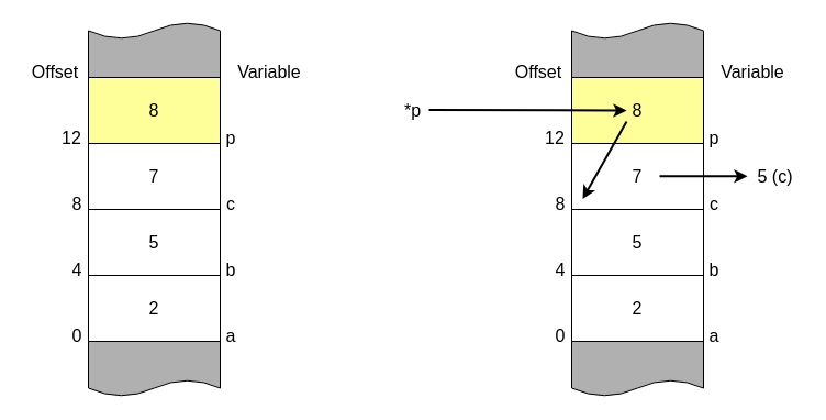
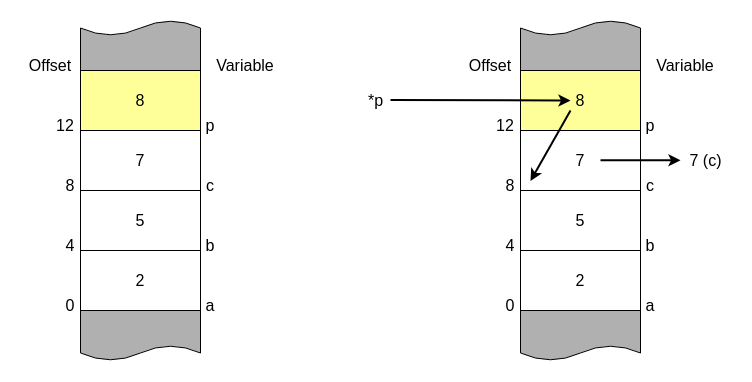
- <mxCell id="37" value="5 (c)" style="text;html=1;align=center;verticalAlign=middle;resizable=0;points=[];autosize=1;fontSize=16;" parent="1" vertex="1"><mxGeometry x="680" y="150" width="50" height="20" as="geometry" /></mxCell>
+ <mxCell id="37" value="7 (c)" style="text;html=1;align=center;verticalAlign=middle;resizable=0;points=[];autosize=1;fontSize=16;" parent="1" vertex="1"><mxGeometry x="680" y="150" width="50" height="20" as="geometry" /></mxCell>
